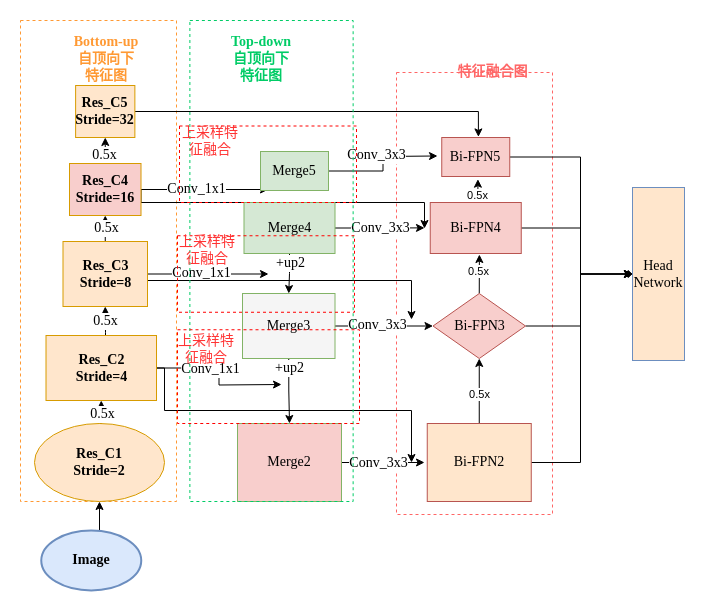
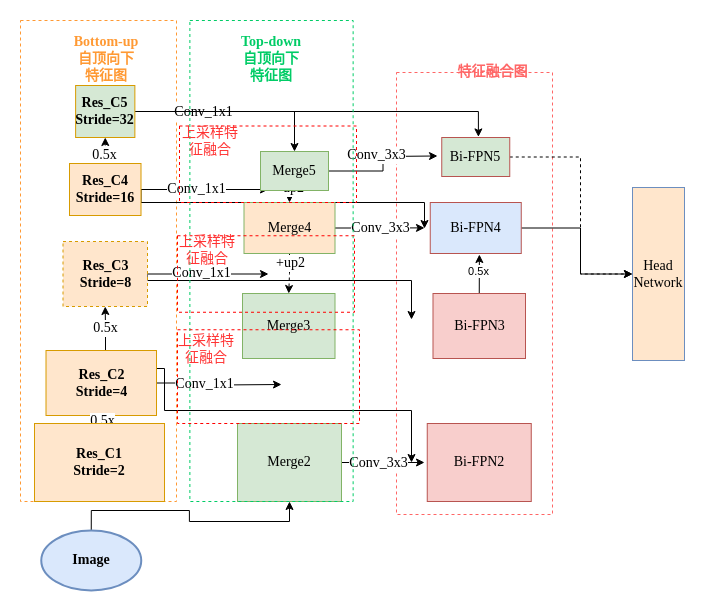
- <mxCell id="66" value="&lt;b style=&quot;&quot;&gt;&lt;font color=&quot;#00cc66&quot;&gt;Top-down 自顶向下特征图&lt;/font&gt;&lt;/b&gt;" style="text;html=1;strokeColor=none;fillColor=none;align=center;verticalAlign=middle;whiteSpace=wrap;rounded=0;dashed=1;fontFamily=Times New Roman;fontSize=14;" parent="1" vertex="1"><mxGeometry x="226.01" y="33" width="70.01" height="52" as="geometry" /></mxCell>
+ <mxCell id="66" value="&lt;b style=&quot;&quot;&gt;&lt;font color=&quot;#00cc66&quot;&gt;Top-down 自顶向下特征图&lt;/font&gt;&lt;/b&gt;" style="text;html=1;strokeColor=none;fillColor=none;align=center;verticalAlign=middle;whiteSpace=wrap;rounded=0;dashed=1;fontFamily=Times New Roman;fontSize=14;" parent="1" vertex="1"><mxGeometry x="236.01" y="33" width="70.01" height="52" as="geometry" /></mxCell>
- <mxCell id="7" value="&lt;span style=&quot;font-size: 14px;&quot;&gt;Res_C5&lt;/span&gt;&lt;br style=&quot;font-size: 14px;&quot;&gt;&lt;span style=&quot;font-size: 14px;&quot;&gt;Stride=32&lt;/span&gt;" style="rounded=0;whiteSpace=wrap;html=1;fillColor=#ffe6cc;strokeColor=#d79b00;fontStyle=1;fontFamily=Times New Roman;fontSize=14;" parent="1" vertex="1"><mxGeometry x="75.12" y="85" width="59.25" height="52" as="geometry" /></mxCell>
+ <mxCell id="7" value="&lt;span style=&quot;font-size: 14px;&quot;&gt;Res_C5&lt;/span&gt;&lt;br style=&quot;font-size: 14px;&quot;&gt;&lt;span style=&quot;font-size: 14px;&quot;&gt;Stride=32&lt;/span&gt;" style="rounded=0;whiteSpace=wrap;html=1;fillColor=#d5e8d4;strokeColor=#d79b00;fontStyle=1;fontFamily=Times New Roman;fontSize=14;" parent="1" vertex="1"><mxGeometry x="75.12" y="85" width="59.25" height="52" as="geometry" /></mxCell>
+ <mxCell id="4" style="edgeStyle=orthogonalEdgeStyle;rounded=0;orthogonalLoop=1;jettySize=auto;html=1;exitX=1;exitY=0.5;exitDx=0;exitDy=0;fontFamily=Times New Roman;fontSize=14;entryX=0.5;entryY=0;entryDx=0;entryDy=0;" parent="1" source="7" target="35" edge="1"><mxGeometry relative="1" as="geometry"><mxPoint x="268" y="111" as="targetPoint" /></mxGeometry></mxCell>
+ <mxCell id="5" value="Conv_1x1" style="edgeLabel;html=1;align=center;verticalAlign=middle;resizable=0;points=[];fontSize=14;fontFamily=Times New Roman;" parent="4" vertex="1" connectable="0"><mxGeometry x="-0.323" relative="1" as="geometry"><mxPoint as="offset" /></mxGeometry></mxCell>
- <mxCell id="8" style="edgeStyle=orthogonalEdgeStyle;rounded=0;orthogonalLoop=1;jettySize=auto;html=1;exitX=0.5;exitY=0;exitDx=0;exitDy=0;entryX=0.5;entryY=1;entryDx=0;entryDy=0;fontStyle=1;fontFamily=Times New Roman;fontSize=14;" parent="1" source="13" target="7" edge="1"><mxGeometry relative="1" as="geometry"><mxPoint x="102.064" y="123" as="targetPoint" /></mxGeometry></mxCell>
+ <mxCell id="8" style="edgeStyle=orthogonalEdgeStyle;rounded=0;orthogonalLoop=1;jettySize=auto;html=1;exitX=0.5;exitY=0;exitDx=0;exitDy=0;entryX=0.5;entryY=1;entryDx=0;entryDy=0;fontStyle=1;fontFamily=Times New Roman;fontSize=14;dashed=1;" parent="1" source="13" target="7" edge="1"><mxGeometry relative="1" as="geometry"><mxPoint x="102.064" y="123" as="targetPoint" /></mxGeometry></mxCell>
- <mxCell id="50" value="Bi-FPN5" style="rounded=0;whiteSpace=wrap;html=1;fontFamily=Times New Roman;fontSize=14;fillColor=#f8cecc;strokeColor=#b85450;" parent="1" vertex="1"><mxGeometry x="441.25" y="137" width="68" height="39" as="geometry" /></mxCell>
+ <mxCell id="50" value="Bi-FPN5" style="rounded=0;whiteSpace=wrap;html=1;fontFamily=Times New Roman;fontSize=14;fillColor=#d5e8d4;strokeColor=#b85450;" parent="1" vertex="1"><mxGeometry x="441.25" y="137" width="68" height="39" as="geometry" /></mxCell>
- <mxCell id="49" style="edgeStyle=orthogonalEdgeStyle;rounded=0;orthogonalLoop=1;jettySize=auto;html=1;exitX=1;exitY=0.5;exitDx=0;exitDy=0;entryX=0;entryY=0.5;entryDx=0;entryDy=0;fontFamily=Times New Roman;fontSize=14;" parent="1" source="50" target="63" edge="1"><mxGeometry relative="1" as="geometry"><Array as="points"><mxPoint x="580" y="157" /><mxPoint x="580" y="274" /></Array></mxGeometry></mxCell>
+ <mxCell id="49" style="edgeStyle=orthogonalEdgeStyle;rounded=0;orthogonalLoop=1;jettySize=auto;html=1;exitX=1;exitY=0.5;exitDx=0;exitDy=0;entryX=0;entryY=0.5;entryDx=0;entryDy=0;fontFamily=Times New Roman;fontSize=14;dashed=1;" parent="1" source="50" target="63" edge="1"><mxGeometry relative="1" as="geometry"><Array as="points"><mxPoint x="580" y="157" /><mxPoint x="580" y="274" /></Array></mxGeometry></mxCell>
- <mxCell id="13" value="&lt;span style=&quot;font-size: 14px;&quot;&gt;Res_C4&lt;/span&gt;&lt;br style=&quot;font-size: 14px;&quot;&gt;&lt;span style=&quot;font-size: 14px;&quot;&gt;Stride=16&lt;/span&gt;" style="rounded=0;whiteSpace=wrap;html=1;fillColor=#f8cecc;strokeColor=#d79b00;fontStyle=1;fontFamily=Times New Roman;fontSize=14;" parent="1" vertex="1"><mxGeometry x="69" y="163" width="71.5" height="52" as="geometry" /></mxCell>
+ <mxCell id="13" value="&lt;span style=&quot;font-size: 14px;&quot;&gt;Res_C4&lt;/span&gt;&lt;br style=&quot;font-size: 14px;&quot;&gt;&lt;span style=&quot;font-size: 14px;&quot;&gt;Stride=16&lt;/span&gt;" style="rounded=0;whiteSpace=wrap;html=1;fillColor=#ffe6cc;strokeColor=#d79b00;fontStyle=1;fontFamily=Times New Roman;fontSize=14;" parent="1" vertex="1"><mxGeometry x="69" y="163" width="71.5" height="52" as="geometry" /></mxCell>
+ <mxCell id="31" style="edgeStyle=orthogonalEdgeStyle;rounded=0;orthogonalLoop=1;jettySize=auto;html=1;exitX=0.5;exitY=1;exitDx=0;exitDy=0;entryX=0.5;entryY=0;entryDx=0;entryDy=0;fontFamily=Times New Roman;fontSize=14;" parent="1" source="35" target="40" edge="1"><mxGeometry relative="1" as="geometry" /></mxCell>
+ <mxCell id="32" value="+up2" style="edgeLabel;html=1;align=center;verticalAlign=middle;resizable=0;points=[];fontSize=14;fontFamily=Times New Roman;" parent="31" vertex="1" connectable="0"><mxGeometry x="-0.306" y="-1" relative="1" as="geometry"><mxPoint y="-4" as="offset" /></mxGeometry></mxCell>
- <mxCell id="52" style="edgeStyle=orthogonalEdgeStyle;rounded=0;orthogonalLoop=1;jettySize=auto;html=1;exitX=0.5;exitY=0;exitDx=0;exitDy=0;entryX=0.532;entryY=1.069;entryDx=0;entryDy=0;entryPerimeter=0;" edge="1" parent="1" source="54" target="50"><mxGeometry relative="1" as="geometry" /></mxCell>
- <mxCell id="53" value="0.5x" style="edgeLabel;html=1;align=center;verticalAlign=middle;resizable=0;points=[];" vertex="1" connectable="0" parent="52"><mxGeometry x="-0.237" y="1" relative="1" as="geometry"><mxPoint as="offset" /></mxGeometry></mxCell>
- <mxCell id="40" value="&lt;span style=&quot;&quot;&gt;Merge4&lt;/span&gt;" style="rounded=0;whiteSpace=wrap;html=1;fontFamily=Times New Roman;fontSize=14;fillColor=#d5e8d4;strokeColor=#82b366;" parent="1" vertex="1"><mxGeometry x="243.5" y="202" width="91" height="51" as="geometry" /></mxCell>
+ <mxCell id="40" value="&lt;span style=&quot;&quot;&gt;Merge4&lt;/span&gt;" style="rounded=0;whiteSpace=wrap;html=1;fontFamily=Times New Roman;fontSize=14;fillColor=#ffe6cc;strokeColor=#82b366;" parent="1" vertex="1"><mxGeometry x="243.5" y="202" width="91" height="51" as="geometry" /></mxCell>
- <mxCell id="54" value="Bi-FPN4" style="rounded=0;whiteSpace=wrap;html=1;fontFamily=Times New Roman;fontSize=14;fillColor=#f8cecc;strokeColor=#b85450;" parent="1" vertex="1"><mxGeometry x="429.75" y="202" width="91" height="51" as="geometry" /></mxCell>
+ <mxCell id="54" value="Bi-FPN4" style="rounded=0;whiteSpace=wrap;html=1;fontFamily=Times New Roman;fontSize=14;fillColor=#dae8fc;strokeColor=#b85450;" parent="1" vertex="1"><mxGeometry x="429.75" y="202" width="91" height="51" as="geometry" /></mxCell>
- <mxCell id="51" style="edgeStyle=orthogonalEdgeStyle;rounded=0;orthogonalLoop=1;jettySize=auto;html=1;exitX=1;exitY=0.5;exitDx=0;exitDy=0;entryX=0;entryY=0.5;entryDx=0;entryDy=0;fontFamily=Times New Roman;fontSize=14;endArrow=diamond;" parent="1" source="54" target="63" edge="1"><mxGeometry relative="1" as="geometry"><Array as="points"><mxPoint x="580" y="228" /><mxPoint x="580" y="274" /></Array></mxGeometry></mxCell>
+ <mxCell id="51" style="edgeStyle=orthogonalEdgeStyle;rounded=0;orthogonalLoop=1;jettySize=auto;html=1;exitX=1;exitY=0.5;exitDx=0;exitDy=0;entryX=0;entryY=0.5;entryDx=0;entryDy=0;fontFamily=Times New Roman;fontSize=14;" parent="1" source="54" target="63" edge="1"><mxGeometry relative="1" as="geometry"><Array as="points"><mxPoint x="580" y="228" /><mxPoint x="580" y="274" /></Array></mxGeometry></mxCell>
- <mxCell id="14" style="edgeStyle=orthogonalEdgeStyle;rounded=0;orthogonalLoop=1;jettySize=auto;html=1;exitX=0.5;exitY=0;exitDx=0;exitDy=0;entryX=0.5;entryY=1;entryDx=0;entryDy=0;fontStyle=1;fontFamily=Times New Roman;fontSize=14;" parent="1" source="19" target="13" edge="1"><mxGeometry relative="1" as="geometry" /></mxCell>
- <mxCell id="15" value="0.5x" style="edgeLabel;html=1;align=center;verticalAlign=middle;resizable=0;points=[];fontSize=14;fontFamily=Times New Roman;" parent="14" vertex="1" connectable="0"><mxGeometry x="0.072" y="-1" relative="1" as="geometry"><mxPoint as="offset" /></mxGeometry></mxCell>
- <mxCell id="19" value="&lt;span style=&quot;font-size: 14px;&quot;&gt;Res_C3&lt;/span&gt;&lt;br style=&quot;font-size: 14px;&quot;&gt;&lt;span style=&quot;font-size: 14px;&quot;&gt;Stride=8&lt;/span&gt;" style="rounded=0;whiteSpace=wrap;html=1;fillColor=#ffe6cc;strokeColor=#d79b00;fontStyle=1;fontFamily=Times New Roman;fontSize=14;" parent="1" vertex="1"><mxGeometry x="62.5" y="241" width="84.5" height="65" as="geometry" /></mxCell>
+ <mxCell id="19" value="&lt;span style=&quot;font-size: 14px;&quot;&gt;Res_C3&lt;/span&gt;&lt;br style=&quot;font-size: 14px;&quot;&gt;&lt;span style=&quot;font-size: 14px;&quot;&gt;Stride=8&lt;/span&gt;" style="rounded=0;whiteSpace=wrap;html=1;fillColor=#ffe6cc;strokeColor=#d79b00;fontStyle=1;fontFamily=Times New Roman;fontSize=14;dashed=1;" parent="1" vertex="1"><mxGeometry x="62.5" y="241" width="84.5" height="65" as="geometry" /></mxCell>
- <mxCell id="36" style="edgeStyle=orthogonalEdgeStyle;rounded=0;orthogonalLoop=1;jettySize=auto;html=1;exitX=0.5;exitY=1;exitDx=0;exitDy=0;entryX=0.5;entryY=0;entryDx=0;entryDy=0;fontFamily=Times New Roman;fontSize=14;" parent="1" source="40" target="45" edge="1"><mxGeometry relative="1" as="geometry" /></mxCell>
+ <mxCell id="36" style="edgeStyle=orthogonalEdgeStyle;rounded=0;orthogonalLoop=1;jettySize=auto;html=1;exitX=0.5;exitY=1;exitDx=0;exitDy=0;entryX=0.5;entryY=0;entryDx=0;entryDy=0;fontFamily=Times New Roman;fontSize=14;dashed=1;" parent="1" source="40" target="45" edge="1"><mxGeometry relative="1" as="geometry" /></mxCell>
- <mxCell id="45" value="&lt;span style=&quot;&quot;&gt;Merge3&lt;/span&gt;" style="rounded=0;whiteSpace=wrap;html=1;fontFamily=Times New Roman;fontSize=14;fillColor=#f5f5f5;strokeColor=#82b366;" parent="1" vertex="1"><mxGeometry x="242" y="293" width="92.5" height="65" as="geometry" /></mxCell>
+ <mxCell id="45" value="&lt;span style=&quot;&quot;&gt;Merge3&lt;/span&gt;" style="rounded=0;whiteSpace=wrap;html=1;fontFamily=Times New Roman;fontSize=14;fillColor=#d5e8d4;strokeColor=#82b366;" parent="1" vertex="1"><mxGeometry x="242" y="293" width="92.5" height="65" as="geometry" /></mxCell>
- <mxCell id="43" style="edgeStyle=orthogonalEdgeStyle;rounded=0;orthogonalLoop=1;jettySize=auto;html=1;exitX=1;exitY=0.5;exitDx=0;exitDy=0;entryX=0;entryY=0.5;entryDx=0;entryDy=0;fontFamily=Times New Roman;fontSize=14;" parent="1" source="45" target="58" edge="1"><mxGeometry relative="1" as="geometry" /></mxCell>
- <mxCell id="44" value="&lt;span style=&quot;color: rgb(0, 0, 0);&quot;&gt;Conv_3x3&lt;/span&gt;" style="edgeLabel;html=1;align=center;verticalAlign=middle;resizable=0;points=[];fontSize=14;fontFamily=Times New Roman;fontColor=#00CC66;" parent="43" vertex="1" connectable="0"><mxGeometry x="-0.134" y="1" relative="1" as="geometry"><mxPoint as="offset" /></mxGeometry></mxCell>
- <mxCell id="58" value="Bi-FPN3" style="rhombus;whiteSpace=wrap;html=1;fontFamily=Times New Roman;fontSize=14;fillColor=#f8cecc;strokeColor=#b85450;" parent="1" vertex="1"><mxGeometry x="432.5" y="293" width="92.5" height="65" as="geometry" /></mxCell>
+ <mxCell id="58" value="Bi-FPN3" style="rounded=0;whiteSpace=wrap;html=1;fontFamily=Times New Roman;fontSize=14;fillColor=#f8cecc;strokeColor=#b85450;" parent="1" vertex="1"><mxGeometry x="432.5" y="293" width="92.5" height="65" as="geometry" /></mxCell>
- <mxCell id="55" style="edgeStyle=orthogonalEdgeStyle;rounded=0;orthogonalLoop=1;jettySize=auto;html=1;exitX=1;exitY=0.5;exitDx=0;exitDy=0;entryX=0;entryY=0.5;entryDx=0;entryDy=0;fontFamily=Times New Roman;fontSize=14;" parent="1" source="58" target="63" edge="1"><mxGeometry relative="1" as="geometry"><Array as="points"><mxPoint x="580" y="326" /><mxPoint x="580" y="274" /></Array></mxGeometry></mxCell>
- <mxCell id="25" value="&lt;span style=&quot;font-size: 14px;&quot;&gt;Res_C2&lt;/span&gt;&lt;br style=&quot;font-size: 14px;&quot;&gt;&lt;span style=&quot;font-size: 14px;&quot;&gt;Stride=4&lt;/span&gt;" style="rounded=0;whiteSpace=wrap;html=1;fillColor=#ffe6cc;strokeColor=#d79b00;fontStyle=1;fontFamily=Times New Roman;fontSize=14;" parent="1" vertex="1"><mxGeometry x="45.51" y="335" width="110.5" height="65" as="geometry" /></mxCell>
+ <mxCell id="25" value="&lt;span style=&quot;font-size: 14px;&quot;&gt;Res_C2&lt;/span&gt;&lt;br style=&quot;font-size: 14px;&quot;&gt;&lt;span style=&quot;font-size: 14px;&quot;&gt;Stride=4&lt;/span&gt;" style="rounded=0;whiteSpace=wrap;html=1;fillColor=#ffe6cc;strokeColor=#d79b00;fontStyle=1;fontFamily=Times New Roman;fontSize=14;" parent="1" vertex="1"><mxGeometry x="45.51" y="350" width="110.5" height="65" as="geometry" /></mxCell>
- <mxCell id="41" style="edgeStyle=orthogonalEdgeStyle;rounded=0;orthogonalLoop=1;jettySize=auto;html=1;exitX=0.5;exitY=1;exitDx=0;exitDy=0;entryX=0.5;entryY=0;entryDx=0;entryDy=0;fontFamily=Times New Roman;fontSize=14;" parent="1" source="45" target="48" edge="1"><mxGeometry relative="1" as="geometry" /></mxCell>
- <mxCell id="42" value="+up2" style="edgeLabel;html=1;align=center;verticalAlign=middle;resizable=0;points=[];fontSize=14;fontFamily=Times New Roman;" parent="41" vertex="1" connectable="0"><mxGeometry x="-0.352" relative="1" as="geometry"><mxPoint y="-11" as="offset" /></mxGeometry></mxCell>
- <mxCell id="60" style="edgeStyle=orthogonalEdgeStyle;rounded=0;orthogonalLoop=1;jettySize=auto;html=1;exitX=0.5;exitY=0;exitDx=0;exitDy=0;entryX=0.5;entryY=1;entryDx=0;entryDy=0;" edge="1" parent="1" source="62" target="58"><mxGeometry relative="1" as="geometry" /></mxCell>
- <mxCell id="61" value="0.5x" style="edgeLabel;html=1;align=center;verticalAlign=middle;resizable=0;points=[];" vertex="1" connectable="0" parent="60"><mxGeometry x="-0.072" relative="1" as="geometry"><mxPoint as="offset" /></mxGeometry></mxCell>
- <mxCell id="59" style="edgeStyle=orthogonalEdgeStyle;rounded=0;orthogonalLoop=1;jettySize=auto;html=1;exitX=1;exitY=0.5;exitDx=0;exitDy=0;entryX=0;entryY=0.5;entryDx=0;entryDy=0;fontFamily=Times New Roman;fontSize=14;" parent="1" source="62" target="63" edge="1"><mxGeometry relative="1" as="geometry"><Array as="points"><mxPoint x="580" y="462" /><mxPoint x="580" y="273" /></Array></mxGeometry></mxCell>
- <mxCell id="28" value="Res_C1&lt;br style=&quot;font-size: 14px;&quot;&gt;Stride=2" style="ellipse;whiteSpace=wrap;html=1;fillColor=#ffe6cc;strokeColor=#d79b00;fontStyle=1;fontFamily=Times New Roman;fontSize=14;" parent="1" vertex="1"><mxGeometry x="34" y="423" width="130.01" height="78" as="geometry" /></mxCell>
+ <mxCell id="28" value="Res_C1&lt;br style=&quot;font-size: 14px;&quot;&gt;Stride=2" style="rounded=0;whiteSpace=wrap;html=1;fillColor=#ffe6cc;strokeColor=#d79b00;fontStyle=1;fontFamily=Times New Roman;fontSize=14;" parent="1" vertex="1"><mxGeometry x="34" y="423" width="130.01" height="78" as="geometry" /></mxCell>
- <mxCell id="48" value="&lt;span style=&quot;&quot;&gt;Merge2&lt;/span&gt;" style="rounded=0;whiteSpace=wrap;html=1;fontFamily=Times New Roman;fontSize=14;fillColor=#f8cecc;strokeColor=#82b366;" parent="1" vertex="1"><mxGeometry x="237" y="423" width="104" height="78" as="geometry" /></mxCell>
+ <mxCell id="48" value="&lt;span style=&quot;&quot;&gt;Merge2&lt;/span&gt;" style="rounded=0;whiteSpace=wrap;html=1;fontFamily=Times New Roman;fontSize=14;fillColor=#d5e8d4;strokeColor=#82b366;" parent="1" vertex="1"><mxGeometry x="237" y="423" width="104" height="78" as="geometry" /></mxCell>
- <mxCell id="62" value="Bi-FPN2" style="rounded=0;whiteSpace=wrap;html=1;fontFamily=Times New Roman;fontSize=14;fillColor=#ffe6cc;strokeColor=#b85450;" parent="1" vertex="1"><mxGeometry x="426.75" y="423" width="104" height="78" as="geometry" /></mxCell>
+ <mxCell id="62" value="Bi-FPN2" style="rounded=0;whiteSpace=wrap;html=1;fontFamily=Times New Roman;fontSize=14;fillColor=#f8cecc;strokeColor=#b85450;" parent="1" vertex="1"><mxGeometry x="426.75" y="423" width="104" height="78" as="geometry" /></mxCell>
- <mxCell id="29" style="edgeStyle=orthogonalEdgeStyle;rounded=0;orthogonalLoop=1;jettySize=auto;html=1;exitX=0.5;exitY=0;exitDx=0;exitDy=0;exitPerimeter=0;entryX=0.5;entryY=1;entryDx=0;entryDy=0;fontStyle=1;fontFamily=Times New Roman;fontSize=14;" parent="1" source="30" target="28" edge="1"><mxGeometry relative="1" as="geometry" /></mxCell>
+ <mxCell id="29" style="edgeStyle=orthogonalEdgeStyle;rounded=0;orthogonalLoop=1;jettySize=auto;html=1;exitX=0.5;exitY=0;exitDx=0;exitDy=0;exitPerimeter=0;fontStyle=1;fontFamily=Times New Roman;fontSize=14;" parent="1" source="30" target="48" edge="1"><mxGeometry relative="1" as="geometry" /></mxCell>
